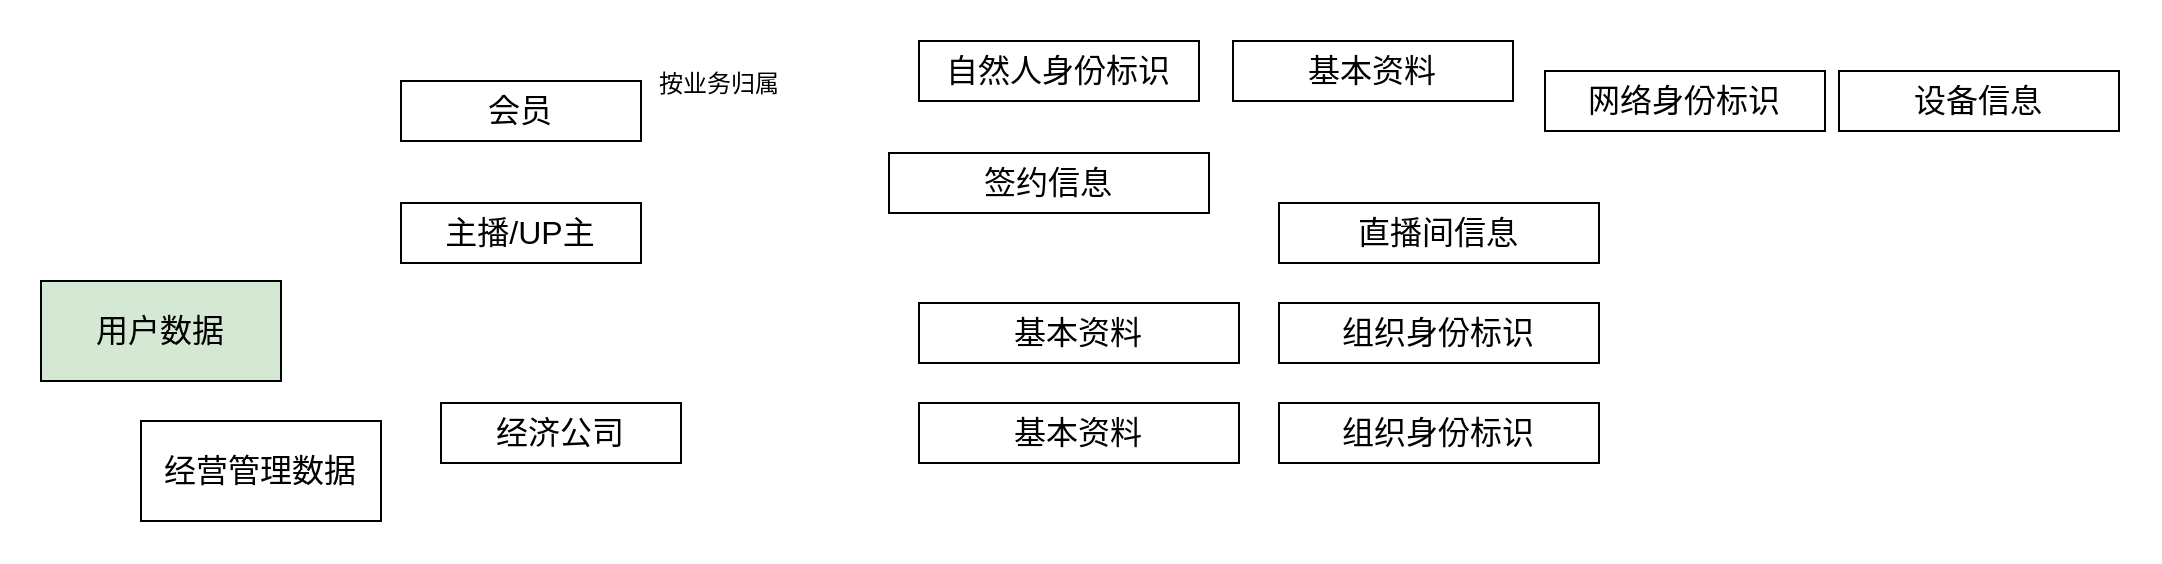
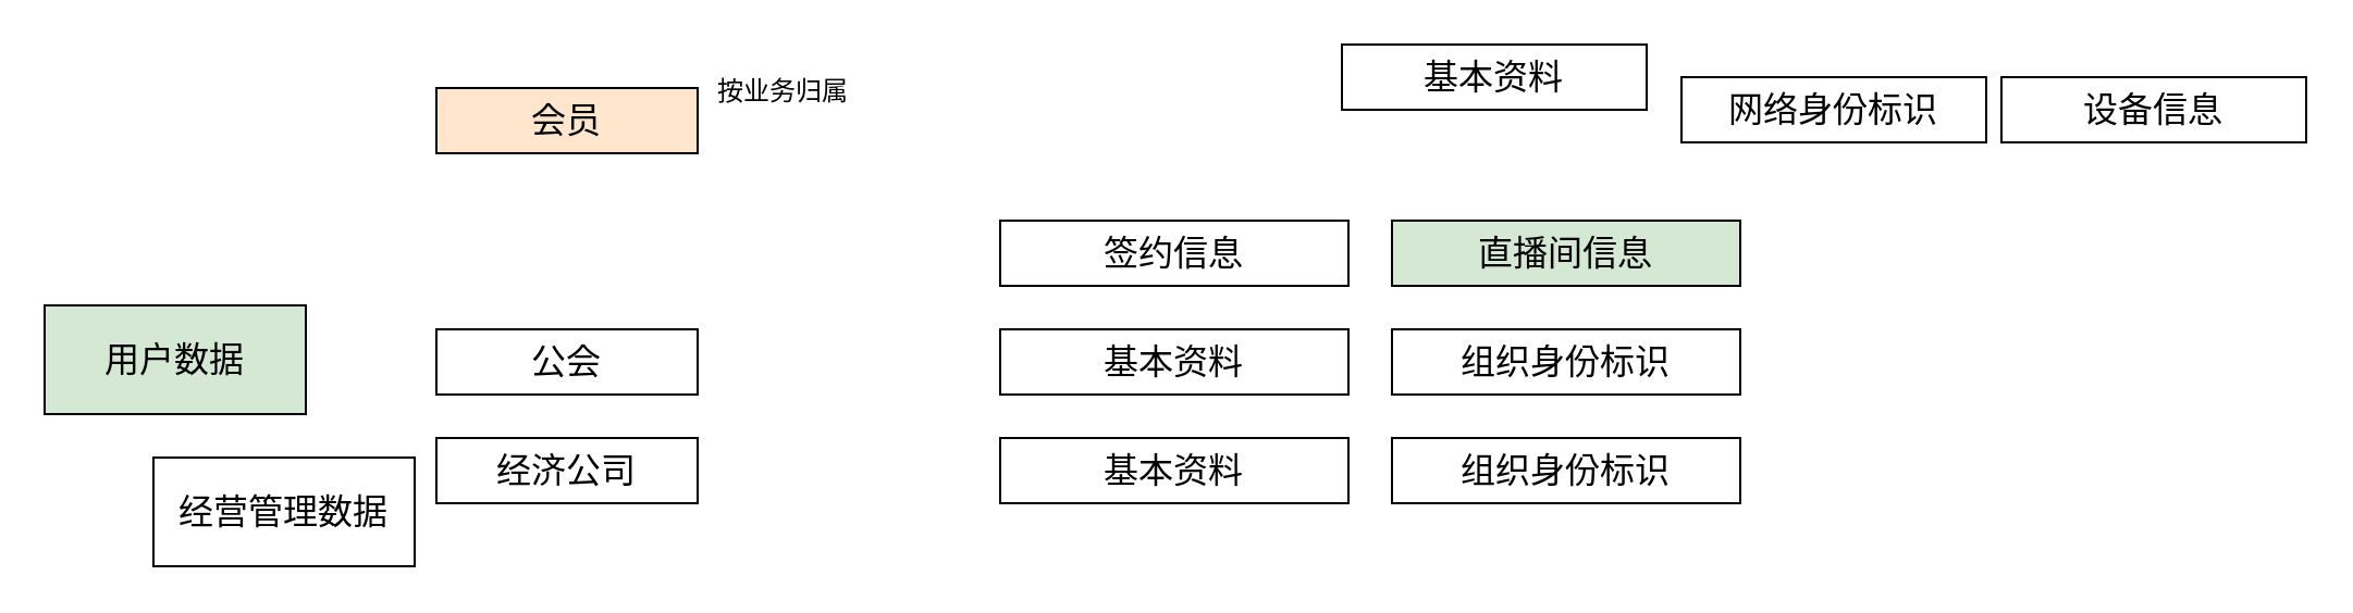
- <mxCell id="8" value="&lt;font style=&quot;font-size: 16px&quot;&gt;自然人身份标识&lt;br&gt;&lt;/font&gt;" style="rounded=0;whiteSpace=wrap;html=1;" vertex="1" parent="1"><mxGeometry x="459" y="20" width="140" height="30" as="geometry" /></mxCell>
- <mxCell id="4" value="&lt;font style=&quot;font-size: 16px&quot;&gt;会员&lt;br&gt;&lt;/font&gt;" style="rounded=0;whiteSpace=wrap;html=1;" vertex="1" parent="1"><mxGeometry x="200" y="40" width="120" height="30" as="geometry" /></mxCell>
+ <mxCell id="4" value="&lt;font style=&quot;font-size: 16px&quot;&gt;会员&lt;br&gt;&lt;/font&gt;" style="rounded=0;whiteSpace=wrap;html=1;fillColor=#ffe6cc;" vertex="1" parent="1"><mxGeometry x="200" y="40" width="120" height="30" as="geometry" /></mxCell>
- <mxCell id="12" value="&lt;font style=&quot;font-size: 16px&quot;&gt;签约信息&lt;br&gt;&lt;/font&gt;" style="rounded=0;whiteSpace=wrap;html=1;" vertex="1" parent="1"><mxGeometry x="444" y="76" width="160" height="30" as="geometry" /></mxCell>
+ <mxCell id="12" value="&lt;font style=&quot;font-size: 16px&quot;&gt;签约信息&lt;br&gt;&lt;/font&gt;" style="rounded=0;whiteSpace=wrap;html=1;" vertex="1" parent="1"><mxGeometry x="459" y="101" width="160" height="30" as="geometry" /></mxCell>
- <mxCell id="5" value="&lt;font style=&quot;font-size: 16px&quot;&gt;主播/UP主&lt;br&gt;&lt;/font&gt;" style="rounded=0;whiteSpace=wrap;html=1;" vertex="1" parent="1"><mxGeometry x="200" y="101" width="120" height="30" as="geometry" /></mxCell>
- <mxCell id="13" value="&lt;font style=&quot;font-size: 16px&quot;&gt;直播间信息&lt;br&gt;&lt;/font&gt;" style="rounded=0;whiteSpace=wrap;html=1;" vertex="1" parent="1"><mxGeometry x="639" y="101" width="160" height="30" as="geometry" /></mxCell>
+ <mxCell id="13" value="&lt;font style=&quot;font-size: 16px&quot;&gt;直播间信息&lt;br&gt;&lt;/font&gt;" style="rounded=0;whiteSpace=wrap;html=1;fillColor=#d5e8d4;" vertex="1" parent="1"><mxGeometry x="639" y="101" width="160" height="30" as="geometry" /></mxCell>
+ <mxCell id="6" value="&lt;font style=&quot;font-size: 16px&quot;&gt;公会&lt;br&gt;&lt;/font&gt;" style="rounded=0;whiteSpace=wrap;html=1;" vertex="1" parent="1"><mxGeometry x="200" y="151" width="120" height="30" as="geometry" /></mxCell>
- <mxCell id="7" value="&lt;font style=&quot;font-size: 16px&quot;&gt;经济公司&lt;br&gt;&lt;/font&gt;" style="rounded=0;whiteSpace=wrap;html=1;" vertex="1" parent="1"><mxGeometry x="220" y="201" width="120" height="30" as="geometry" /></mxCell>
+ <mxCell id="7" value="&lt;font style=&quot;font-size: 16px&quot;&gt;经济公司&lt;br&gt;&lt;/font&gt;" style="rounded=0;whiteSpace=wrap;html=1;" vertex="1" parent="1"><mxGeometry x="200" y="201" width="120" height="30" as="geometry" /></mxCell>
